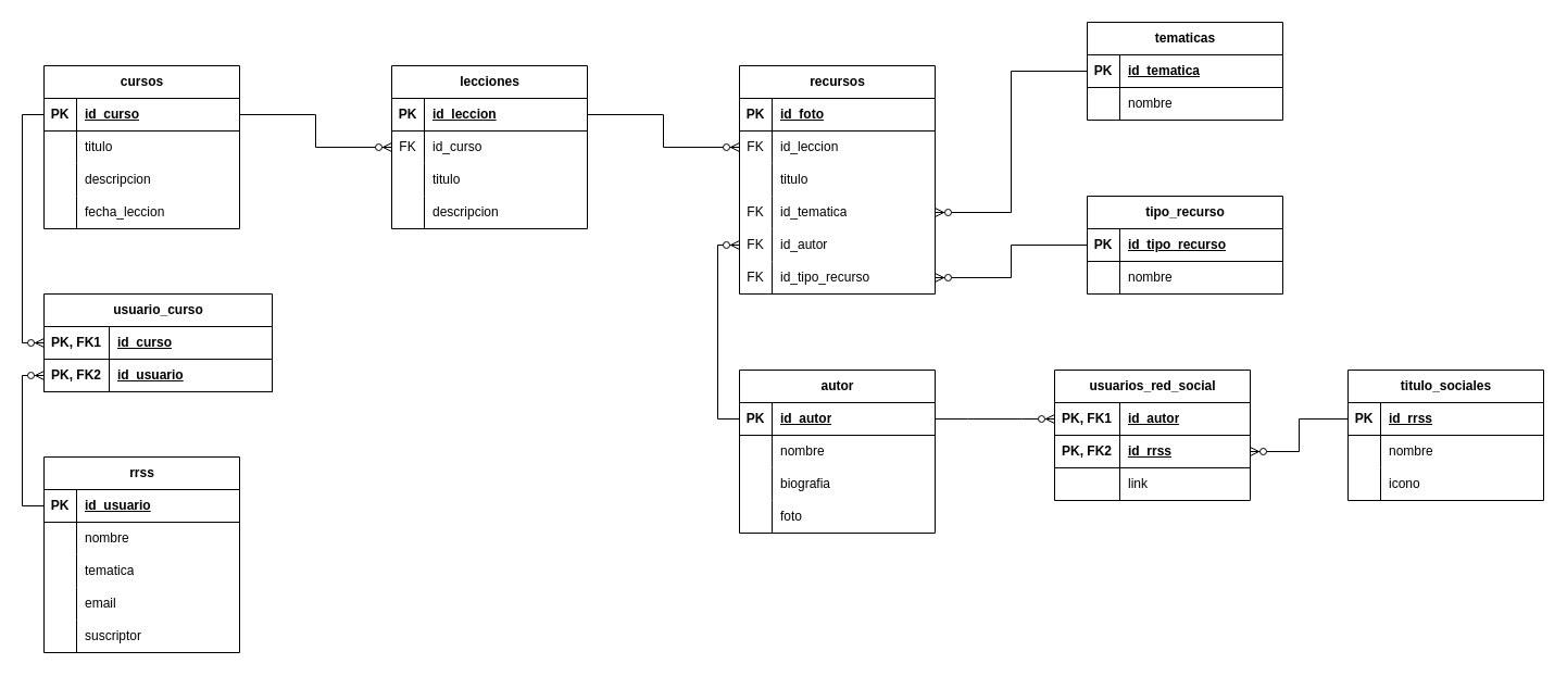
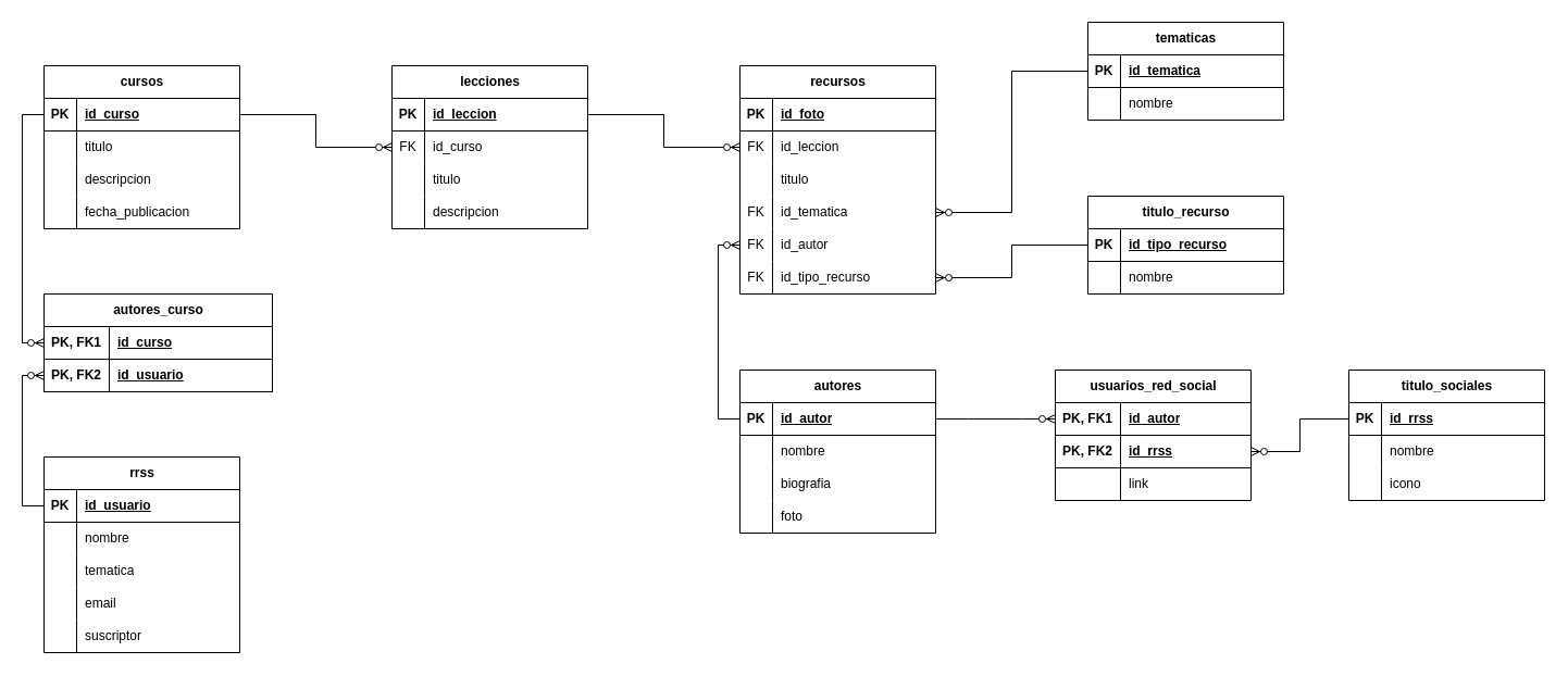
- <mxCell id="14" value="fecha_leccion" style="shape=partialRectangle;connectable=0;fillColor=none;top=0;left=0;bottom=0;right=0;align=left;spacingLeft=6;overflow=hidden;whiteSpace=wrap;html=1;" parent="12" vertex="1"><mxGeometry x="30" width="150" height="30" as="geometry"><mxRectangle width="150" height="30" as="alternateBounds" /></mxGeometry></mxCell>
+ <mxCell id="14" value="fecha_publicacion" style="shape=partialRectangle;connectable=0;fillColor=none;top=0;left=0;bottom=0;right=0;align=left;spacingLeft=6;overflow=hidden;whiteSpace=wrap;html=1;" parent="12" vertex="1"><mxGeometry x="30" width="150" height="30" as="geometry"><mxRectangle width="150" height="30" as="alternateBounds" /></mxGeometry></mxCell>
- <mxCell id="47" value="tipo_recurso" style="shape=table;startSize=30;container=1;collapsible=1;childLayout=tableLayout;fixedRows=1;rowLines=0;fontStyle=1;align=center;resizeLast=1;html=1;" parent="1" vertex="1"><mxGeometry x="1000" y="180" width="180" height="90" as="geometry" /></mxCell>
+ <mxCell id="47" value="titulo_recurso" style="shape=table;startSize=30;container=1;collapsible=1;childLayout=tableLayout;fixedRows=1;rowLines=0;fontStyle=1;align=center;resizeLast=1;html=1;" parent="1" vertex="1"><mxGeometry x="1000" y="180" width="180" height="90" as="geometry" /></mxCell>
- <mxCell id="100" value="&lt;div&gt;usuario_curso&lt;/div&gt;" style="shape=table;startSize=30;container=1;collapsible=1;childLayout=tableLayout;fixedRows=1;rowLines=0;fontStyle=1;align=center;resizeLast=1;html=1;" parent="1" vertex="1"><mxGeometry x="40" y="270" width="210" height="90" as="geometry" /></mxCell>
+ <mxCell id="100" value="&lt;div&gt;autores_curso&lt;/div&gt;" style="shape=table;startSize=30;container=1;collapsible=1;childLayout=tableLayout;fixedRows=1;rowLines=0;fontStyle=1;align=center;resizeLast=1;html=1;" parent="1" vertex="1"><mxGeometry x="40" y="270" width="210" height="90" as="geometry" /></mxCell>
- <mxCell id="54" value="autor" style="shape=table;startSize=30;container=1;collapsible=1;childLayout=tableLayout;fixedRows=1;rowLines=0;fontStyle=1;align=center;resizeLast=1;html=1;" parent="1" vertex="1"><mxGeometry x="680" y="340" width="180" height="150" as="geometry" /></mxCell>
+ <mxCell id="54" value="autores" style="shape=table;startSize=30;container=1;collapsible=1;childLayout=tableLayout;fixedRows=1;rowLines=0;fontStyle=1;align=center;resizeLast=1;html=1;" parent="1" vertex="1"><mxGeometry x="680" y="340" width="180" height="150" as="geometry" /></mxCell>
